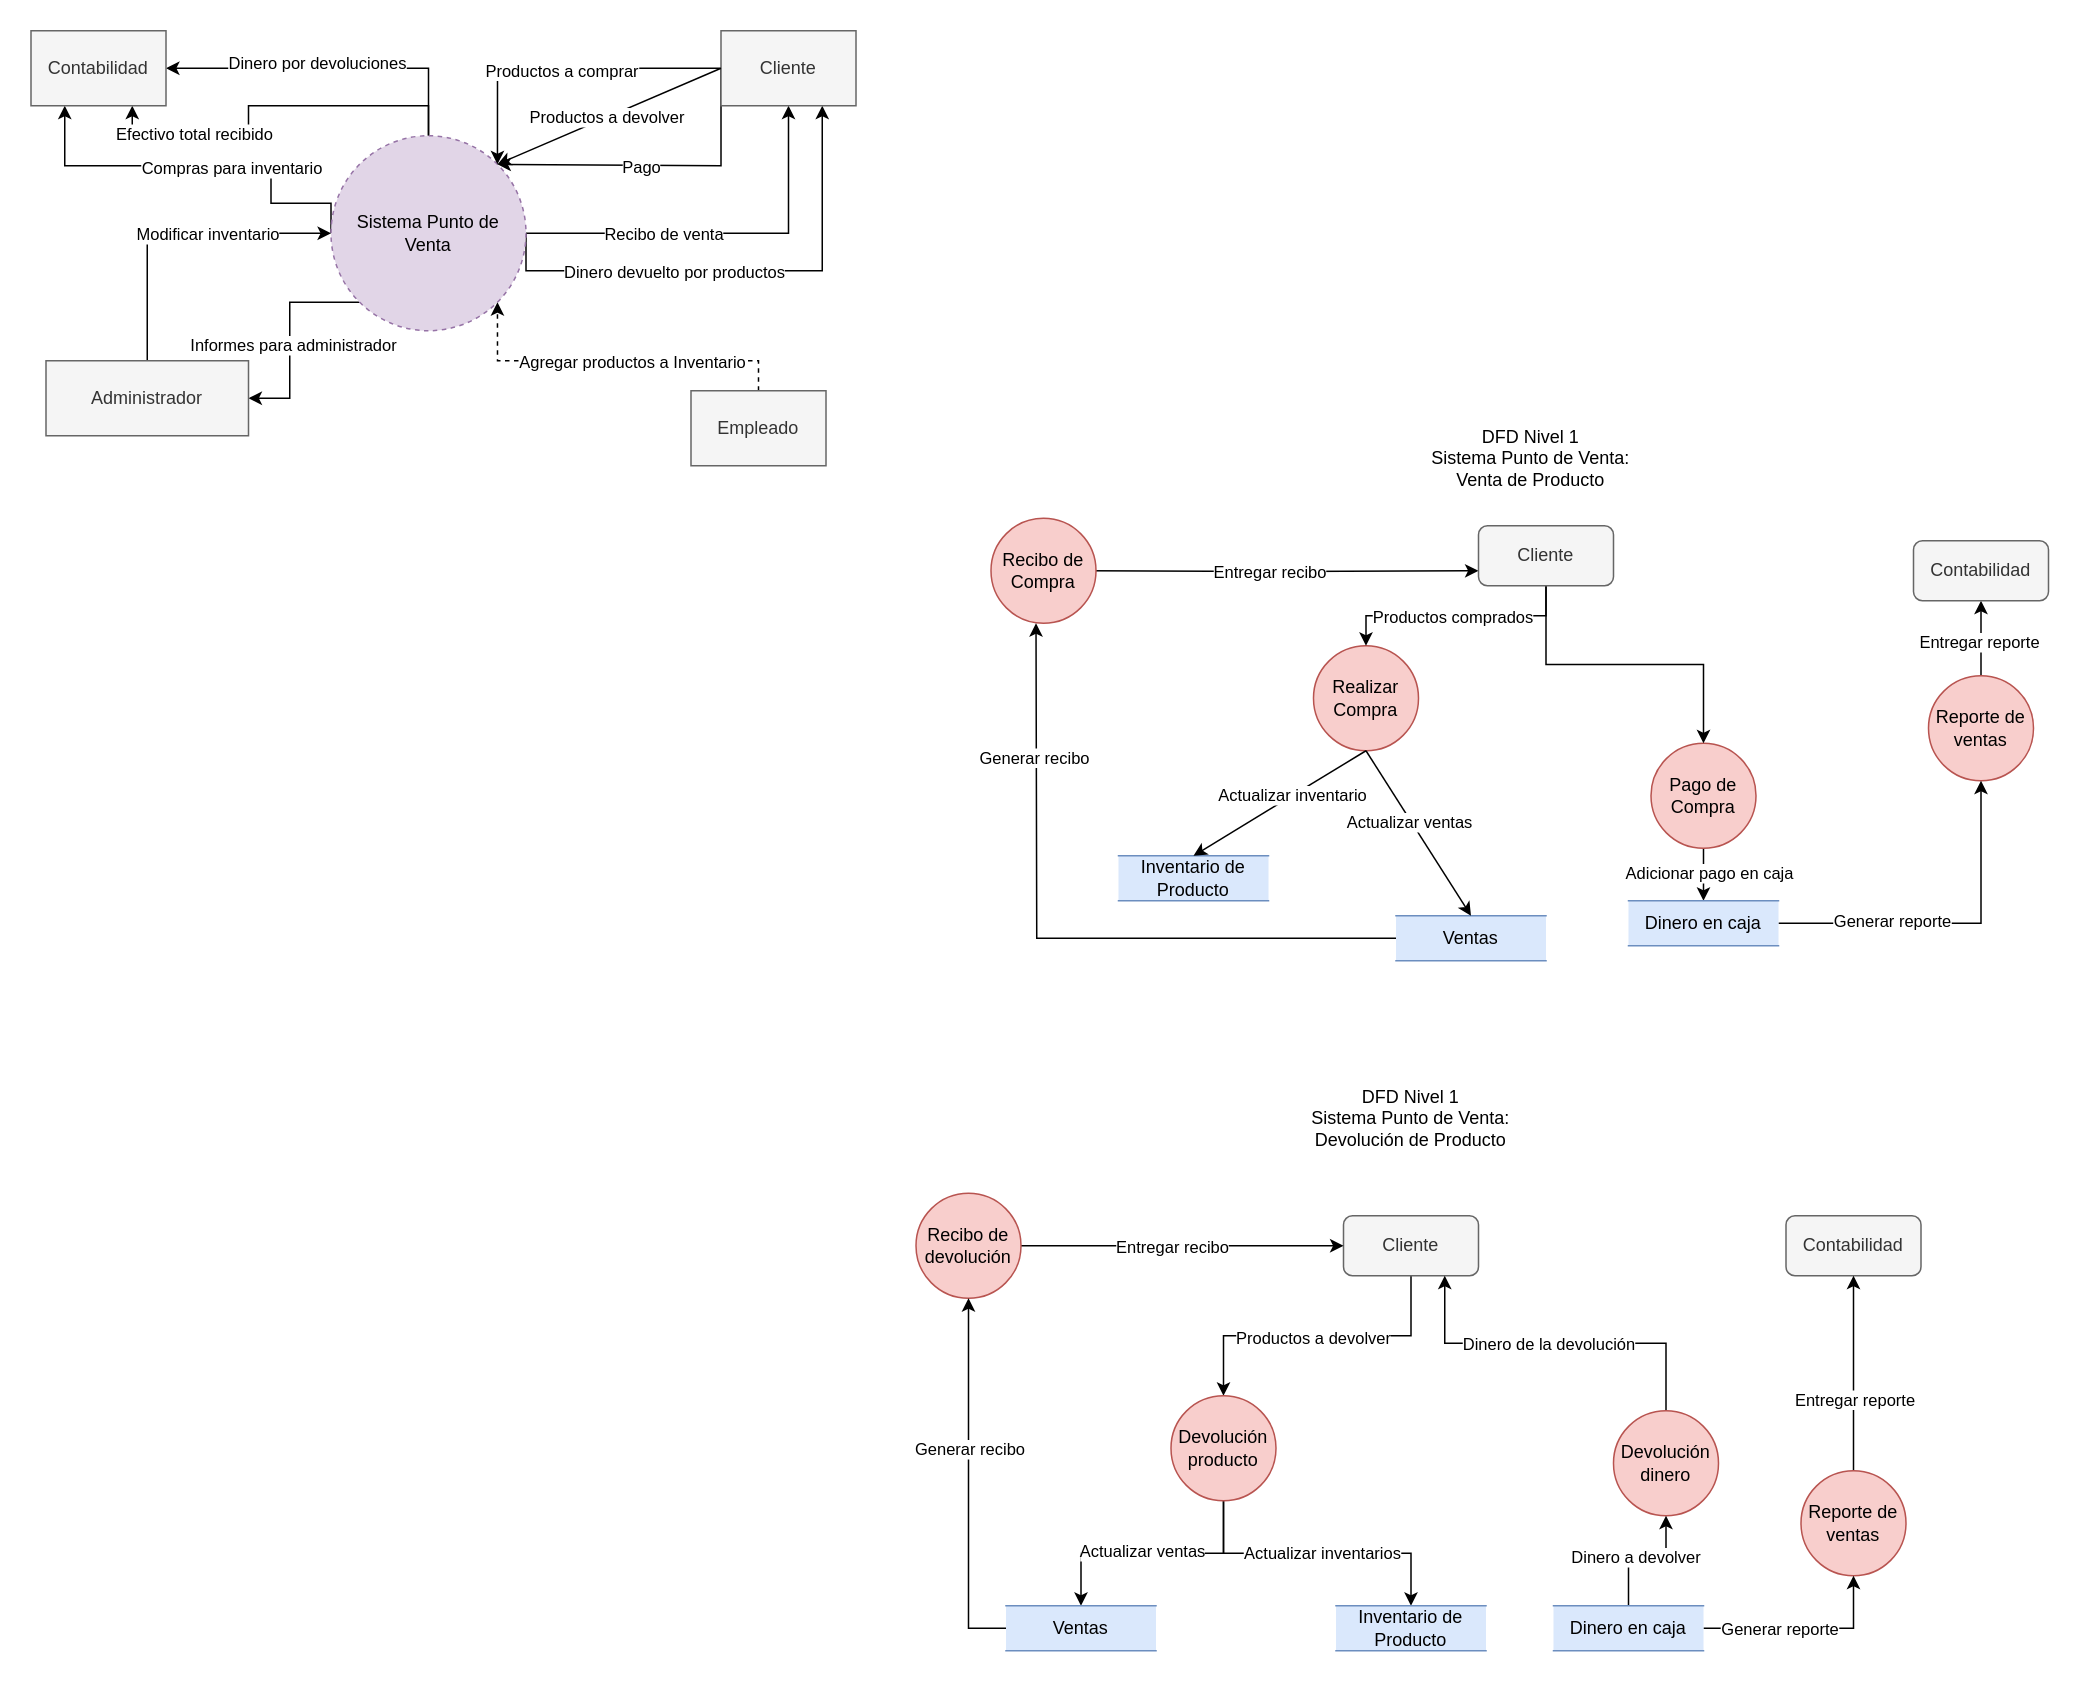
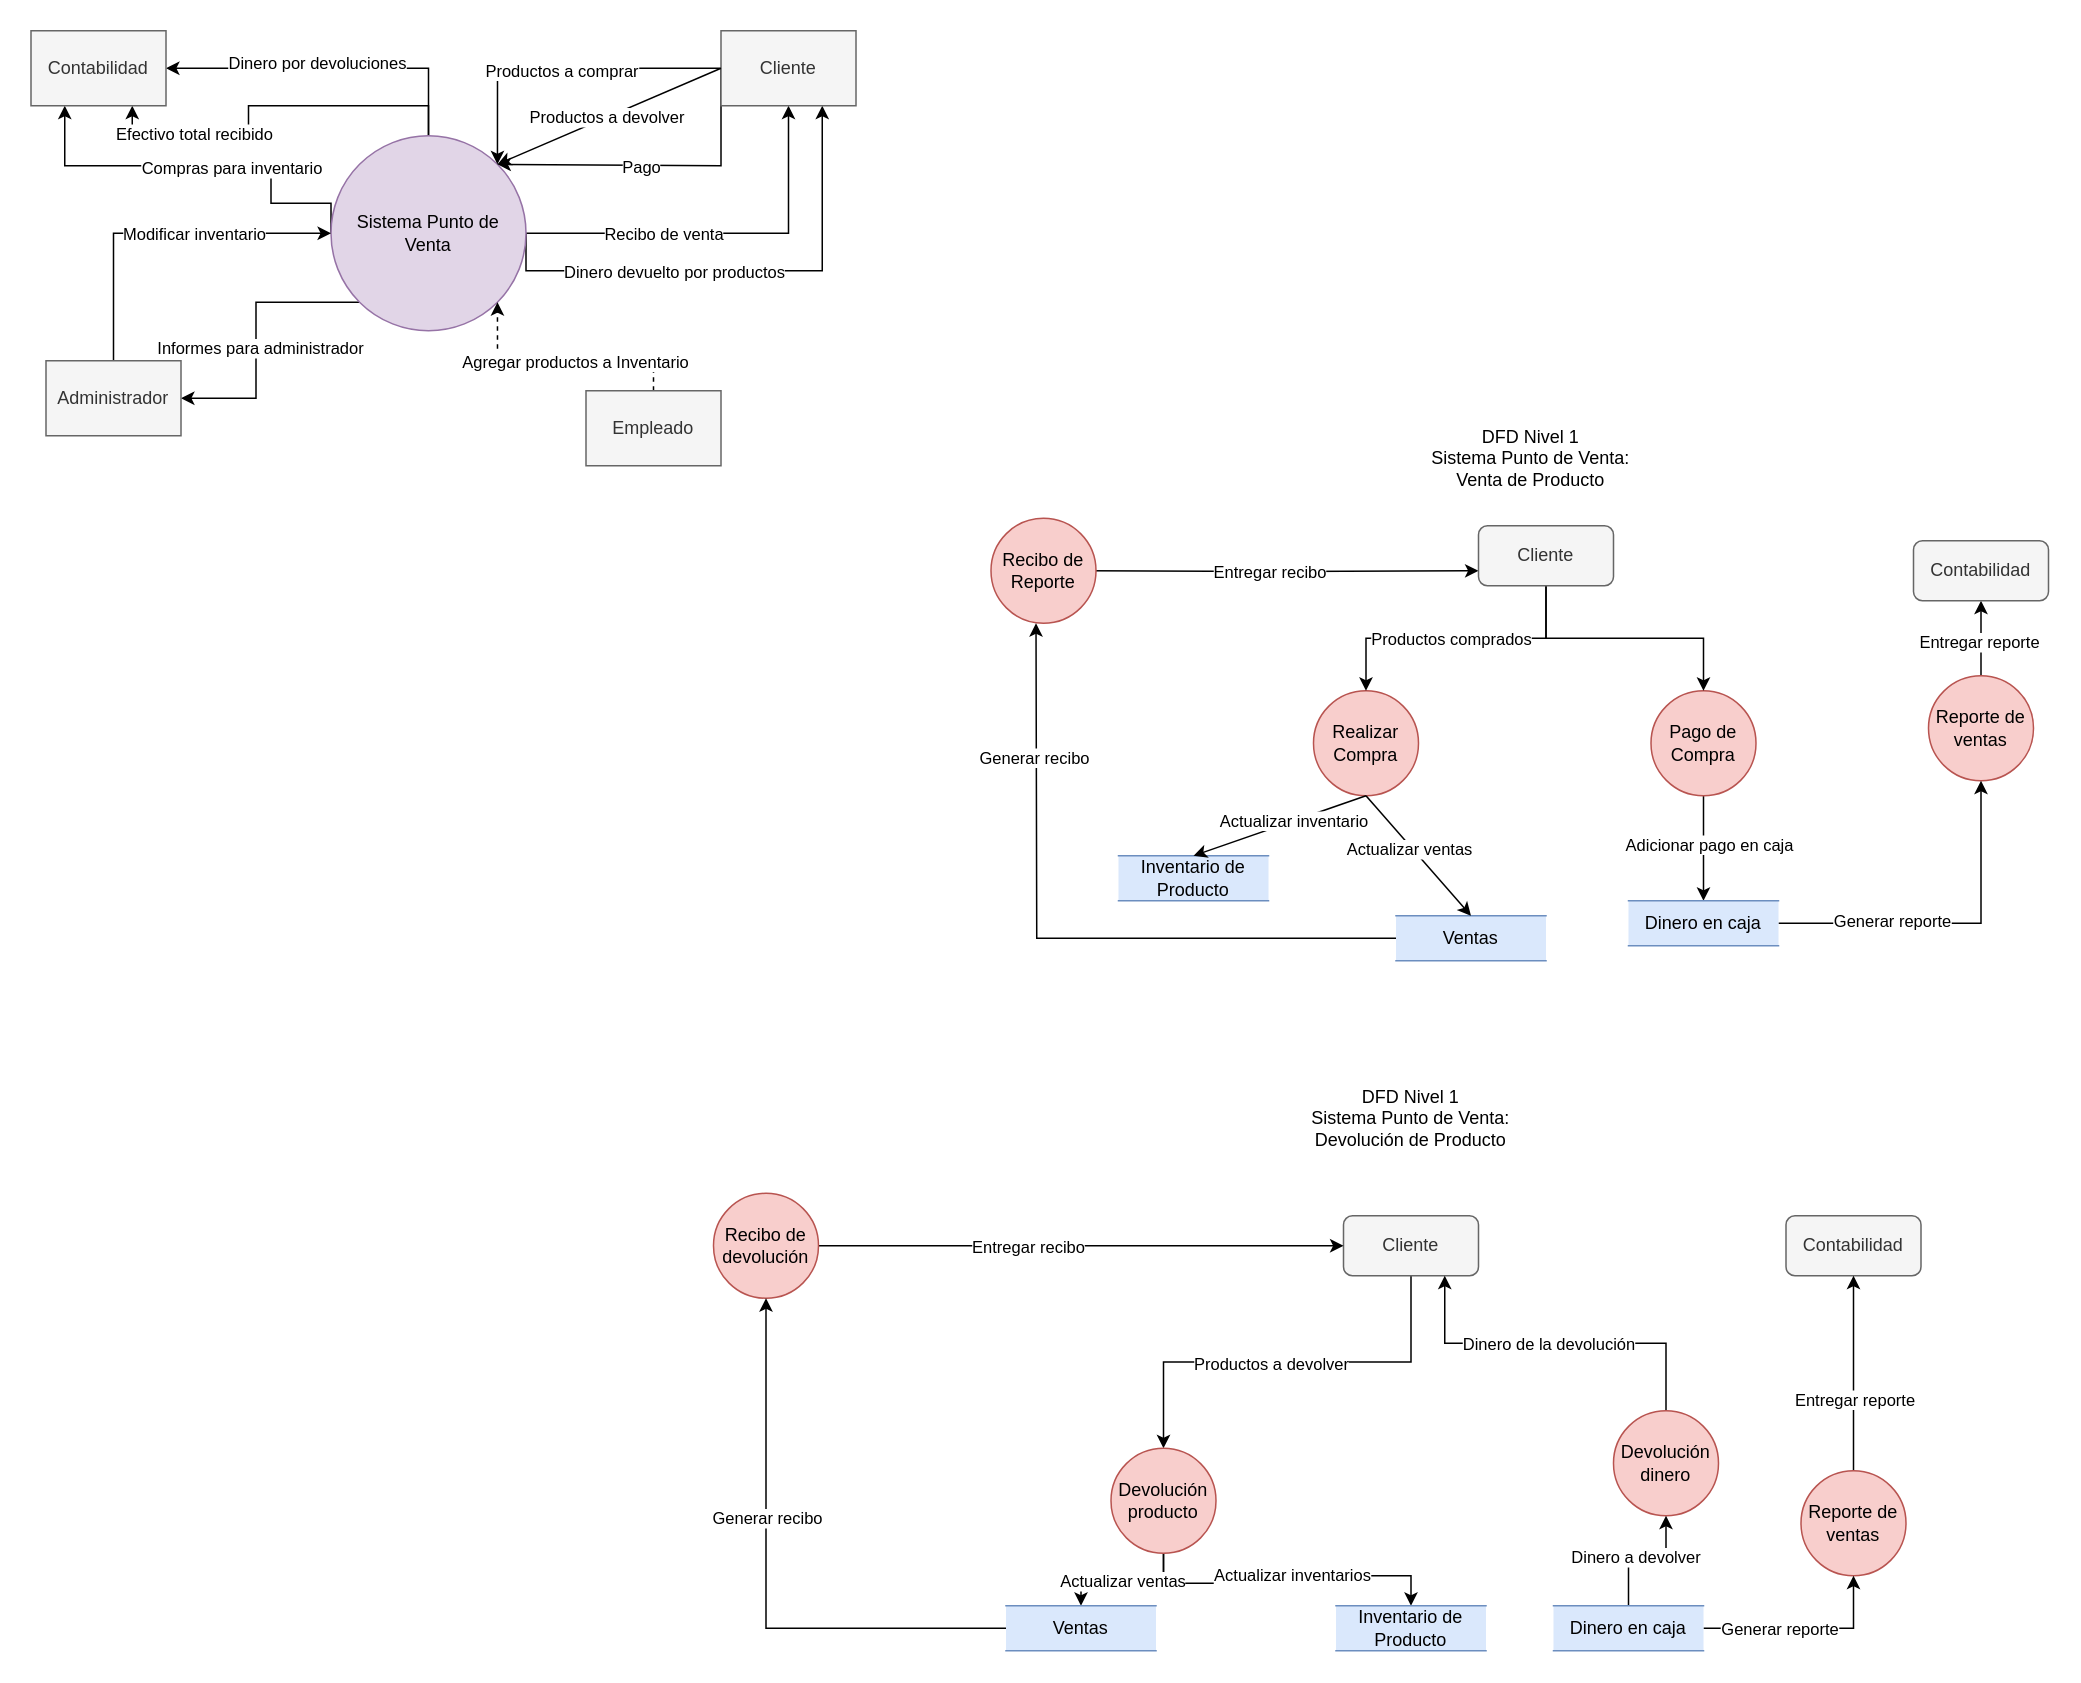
- <mxCell id="14" value="Sistema Punto de Venta" style="ellipse;whiteSpace=wrap;html=1;aspect=fixed;fillColor=#e1d5e7;strokeColor=#9673a6;dashed=1;" vertex="1" parent="1"><mxGeometry x="220" y="90" width="130" height="130" as="geometry" /></mxCell>
+ <mxCell id="14" value="Sistema Punto de Venta" style="ellipse;whiteSpace=wrap;html=1;aspect=fixed;fillColor=#e1d5e7;strokeColor=#9673a6;" vertex="1" parent="1"><mxGeometry x="220" y="90" width="130" height="130" as="geometry" /></mxCell>
- <mxCell id="25" value="Administrador" style="rounded=0;whiteSpace=wrap;html=1;fillColor=#f5f5f5;fontColor=#333333;strokeColor=#666666;" vertex="1" parent="1"><mxGeometry x="30" y="240" width="135" height="50" as="geometry" /></mxCell>
+ <mxCell id="25" value="Administrador" style="rounded=0;whiteSpace=wrap;html=1;fillColor=#f5f5f5;fontColor=#333333;strokeColor=#666666;" vertex="1" parent="1"><mxGeometry x="30" y="240" width="90" height="50" as="geometry" /></mxCell>
- <mxCell id="22" value="Empleado" style="rounded=0;whiteSpace=wrap;html=1;fillColor=#f5f5f5;fontColor=#333333;strokeColor=#666666;" vertex="1" parent="1"><mxGeometry x="460" y="260" width="90" height="50" as="geometry" /></mxCell>
+ <mxCell id="22" value="Empleado" style="rounded=0;whiteSpace=wrap;html=1;fillColor=#f5f5f5;fontColor=#333333;strokeColor=#666666;" vertex="1" parent="1"><mxGeometry x="390" y="260" width="90" height="50" as="geometry" /></mxCell>
- <mxCell id="36" value="Recibo de Compra" style="shape=ellipse;html=1;dashed=0;whiteSpace=wrap;aspect=fixed;perimeter=ellipsePerimeter;fillColor=#f8cecc;strokeColor=#b85450;" vertex="1" parent="1"><mxGeometry x="660" y="345" width="70" height="70" as="geometry" /></mxCell>
+ <mxCell id="36" value="Recibo de Reporte" style="shape=ellipse;html=1;dashed=0;whiteSpace=wrap;aspect=fixed;perimeter=ellipsePerimeter;fillColor=#f8cecc;strokeColor=#b85450;" vertex="1" parent="1"><mxGeometry x="660" y="345" width="70" height="70" as="geometry" /></mxCell>
- <mxCell id="30" value="Realizar Compra" style="shape=ellipse;html=1;dashed=0;whiteSpace=wrap;aspect=fixed;perimeter=ellipsePerimeter;fillColor=#f8cecc;strokeColor=#b85450;" vertex="1" parent="1"><mxGeometry x="875" y="430" width="70" height="70" as="geometry" /></mxCell>
+ <mxCell id="30" value="Realizar Compra" style="shape=ellipse;html=1;dashed=0;whiteSpace=wrap;aspect=fixed;perimeter=ellipsePerimeter;fillColor=#f8cecc;strokeColor=#b85450;" vertex="1" parent="1"><mxGeometry x="875" y="460" width="70" height="70" as="geometry" /></mxCell>
- <mxCell id="33" value="Pago de Compra" style="shape=ellipse;html=1;dashed=0;whiteSpace=wrap;aspect=fixed;perimeter=ellipsePerimeter;fillColor=#f8cecc;strokeColor=#b85450;" vertex="1" parent="1"><mxGeometry x="1100" y="495" width="70" height="70" as="geometry" /></mxCell>
+ <mxCell id="33" value="Pago de Compra" style="shape=ellipse;html=1;dashed=0;whiteSpace=wrap;aspect=fixed;perimeter=ellipsePerimeter;fillColor=#f8cecc;strokeColor=#b85450;" vertex="1" parent="1"><mxGeometry x="1100" y="460" width="70" height="70" as="geometry" /></mxCell>
- <mxCell id="71" value="Recibo de devolución" style="shape=ellipse;html=1;dashed=0;whiteSpace=wrap;aspect=fixed;perimeter=ellipsePerimeter;fillColor=#f8cecc;strokeColor=#b85450;" vertex="1" parent="1"><mxGeometry x="610" y="795" width="70" height="70" as="geometry" /></mxCell>
+ <mxCell id="71" value="Recibo de devolución" style="shape=ellipse;html=1;dashed=0;whiteSpace=wrap;aspect=fixed;perimeter=ellipsePerimeter;fillColor=#f8cecc;strokeColor=#b85450;" vertex="1" parent="1"><mxGeometry x="475" y="795" width="70" height="70" as="geometry" /></mxCell>
- <mxCell id="65" value="Devolución producto" style="shape=ellipse;html=1;dashed=0;whiteSpace=wrap;aspect=fixed;perimeter=ellipsePerimeter;fillColor=#f8cecc;strokeColor=#b85450;" vertex="1" parent="1"><mxGeometry x="780" y="930" width="70" height="70" as="geometry" /></mxCell>
+ <mxCell id="65" value="Devolución producto" style="shape=ellipse;html=1;dashed=0;whiteSpace=wrap;aspect=fixed;perimeter=ellipsePerimeter;fillColor=#f8cecc;strokeColor=#b85450;" vertex="1" parent="1"><mxGeometry x="740" y="965" width="70" height="70" as="geometry" /></mxCell>
